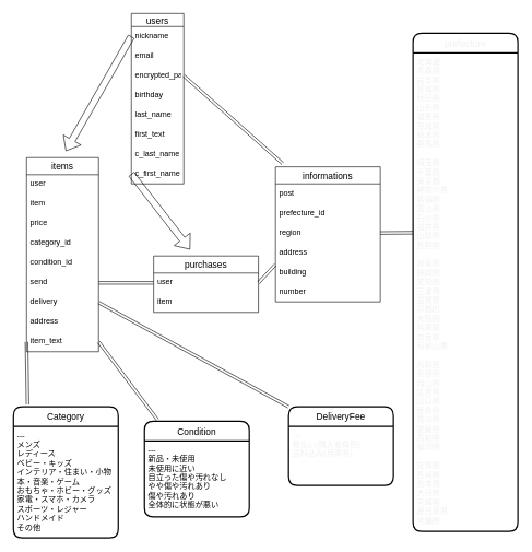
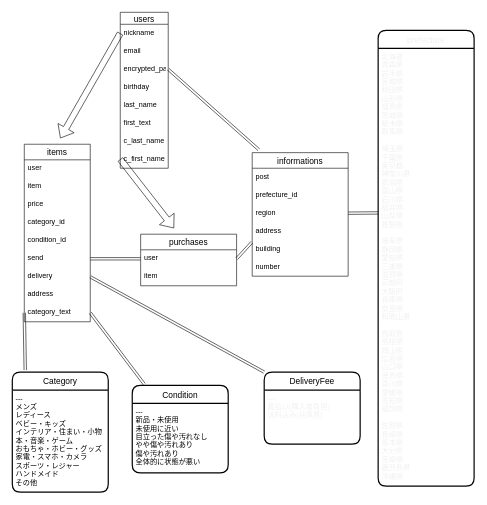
- <mxCell id="20" value="item_text" style="text;strokeColor=none;fillColor=none;spacingLeft=4;spacingRight=4;overflow=hidden;rotatable=0;points=[[0,0.5],[1,0.5]];portConstraint=eastwest;fontSize=12;" vertex="1" parent="11"><mxGeometry y="266" width="110" height="30" as="geometry" /></mxCell>
+ <mxCell id="20" value="category_text" style="text;strokeColor=none;fillColor=none;spacingLeft=4;spacingRight=4;overflow=hidden;rotatable=0;points=[[0,0.5],[1,0.5]];portConstraint=eastwest;fontSize=12;" vertex="1" parent="11"><mxGeometry y="266" width="110" height="30" as="geometry" /></mxCell>
